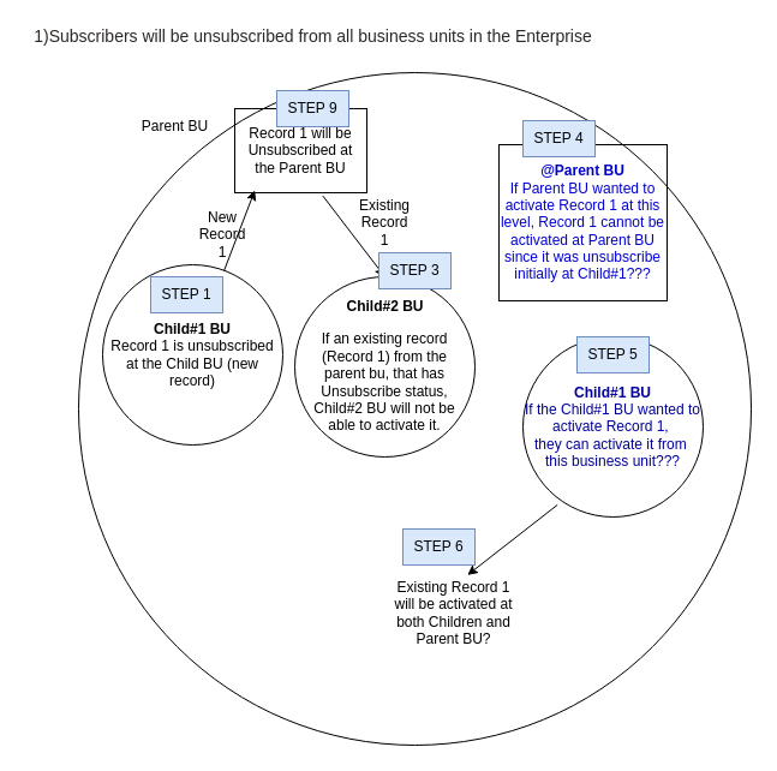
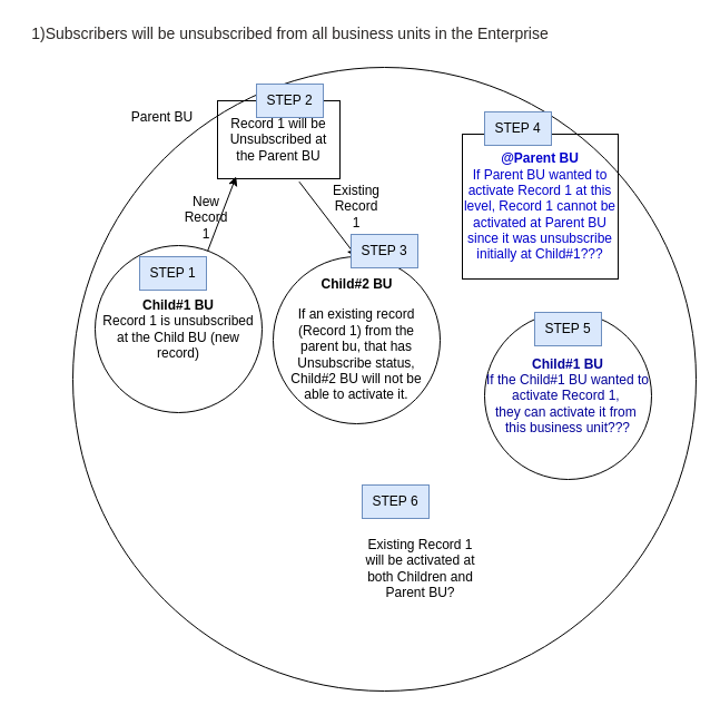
- <mxCell id="15" value="STEP 9" style="text;html=1;strokeColor=#6c8ebf;fillColor=#dae8fc;align=center;verticalAlign=middle;whiteSpace=wrap;rounded=0;" parent="1" vertex="1"><mxGeometry x="230" y="75" width="60" height="30" as="geometry" /></mxCell>
+ <mxCell id="15" value="STEP 2" style="text;html=1;strokeColor=#6c8ebf;fillColor=#dae8fc;align=center;verticalAlign=middle;whiteSpace=wrap;rounded=0;" parent="1" vertex="1"><mxGeometry x="230" y="75" width="60" height="30" as="geometry" /></mxCell>
- <mxCell id="18" value="" style="endArrow=classic;html=1;rounded=0;exitX=0.191;exitY=0.933;exitDx=0;exitDy=0;exitPerimeter=0;entryX=0.59;entryY=-0.027;entryDx=0;entryDy=0;entryPerimeter=0;" parent="1" source="17" target="22" edge="1"><mxGeometry width="50" height="50" relative="1" as="geometry"><mxPoint x="285" y="300" as="sourcePoint" /><mxPoint x="335" y="250" as="targetPoint" /></mxGeometry></mxCell>
- <mxCell id="23" value="STEP 6" style="text;html=1;strokeColor=#6c8ebf;fillColor=#dae8fc;align=center;verticalAlign=middle;whiteSpace=wrap;rounded=0;" parent="1" vertex="1"><mxGeometry x="335" y="440" width="60" height="30" as="geometry" /></mxCell>
+ <mxCell id="23" value="STEP 6" style="text;html=1;strokeColor=#6c8ebf;fillColor=#dae8fc;align=center;verticalAlign=middle;whiteSpace=wrap;rounded=0;" parent="1" vertex="1"><mxGeometry x="325" y="435" width="60" height="30" as="geometry" /></mxCell>
